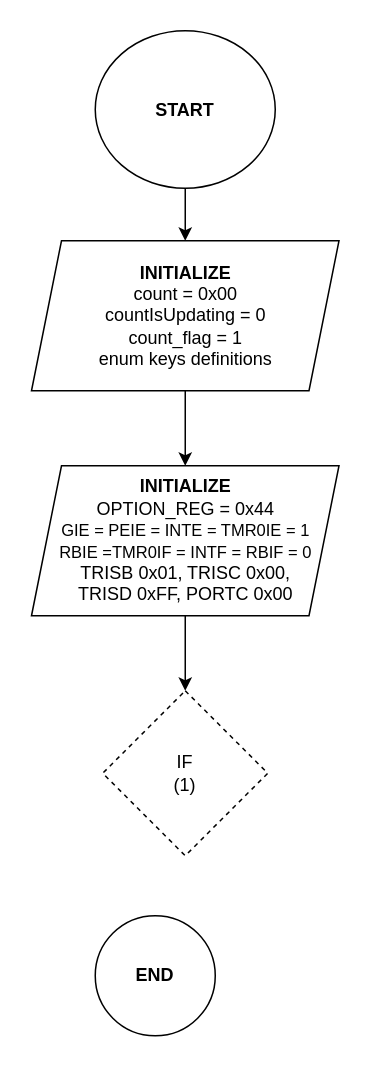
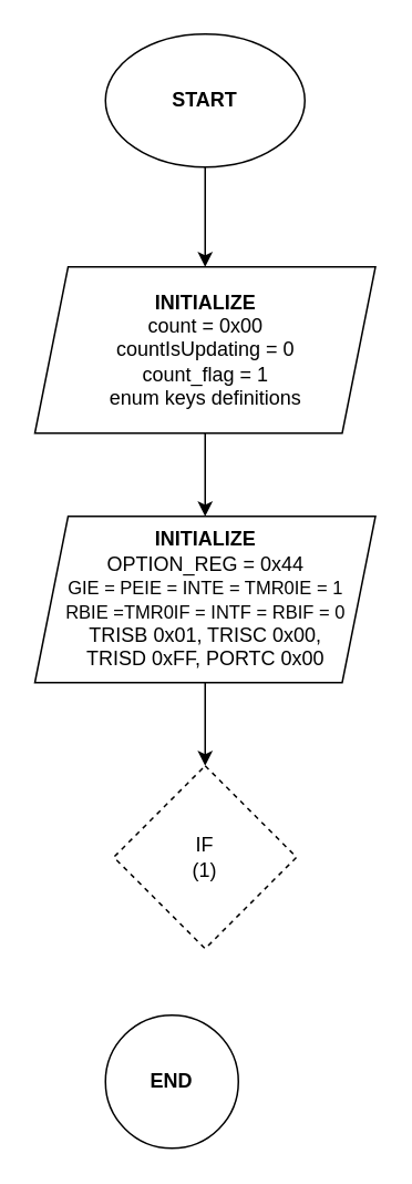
- <mxCell id="3" value="&lt;b&gt;START&lt;/b&gt;" style="ellipse;whiteSpace=wrap;html=1;" vertex="1" parent="1"><mxGeometry x="63" y="20" width="120" height="105" as="geometry" /></mxCell>
+ <mxCell id="3" value="&lt;b&gt;START&lt;/b&gt;" style="ellipse;whiteSpace=wrap;html=1;" vertex="1" parent="1"><mxGeometry x="63" y="20" width="120" height="80" as="geometry" /></mxCell>
